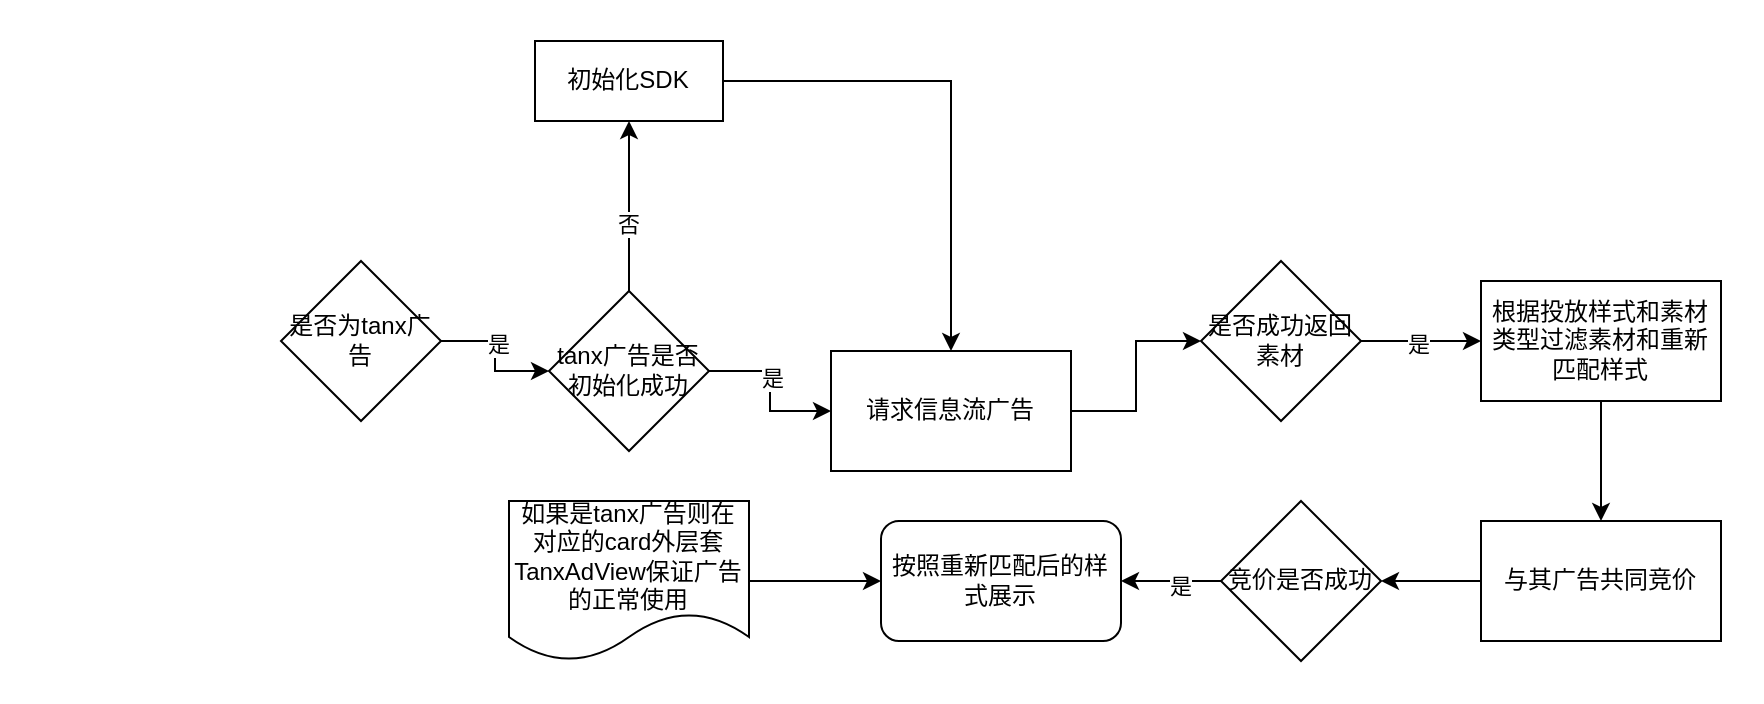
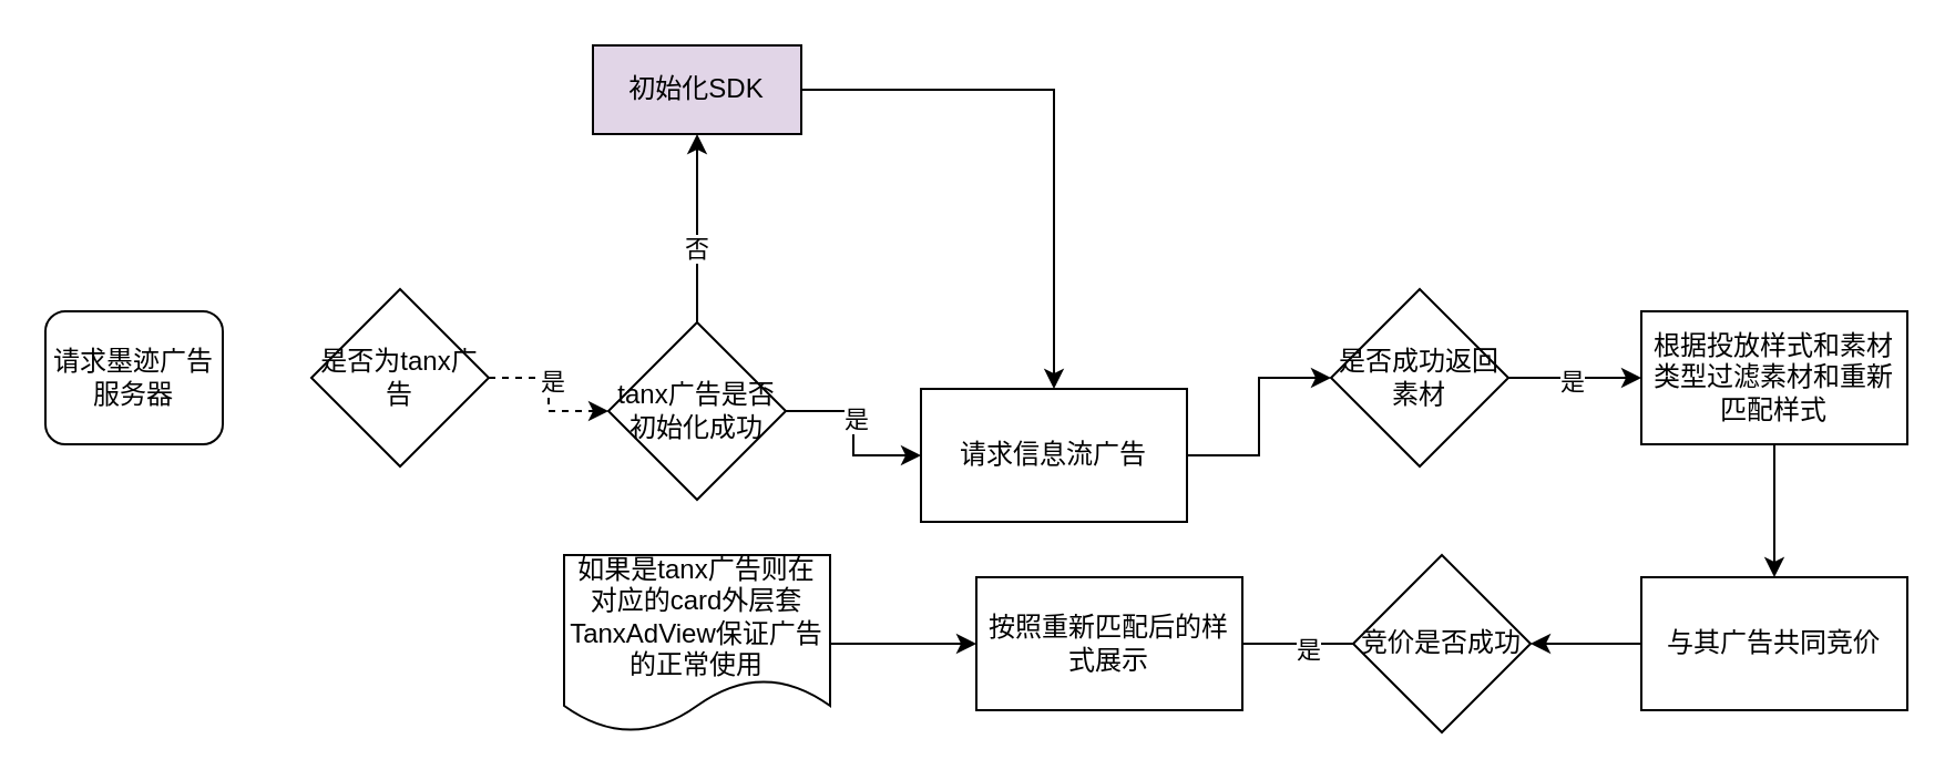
- <mxCell id="12" value="初始化SDK" style="whiteSpace=wrap;html=1;" vertex="1" parent="1"><mxGeometry x="267" y="20" width="94" height="40" as="geometry" /></mxCell>
+ <mxCell id="12" value="初始化SDK" style="whiteSpace=wrap;html=1;fillColor=#e1d5e7;" vertex="1" parent="1"><mxGeometry x="267" y="20" width="94" height="40" as="geometry" /></mxCell>
+ <mxCell id="2" value="请求墨迹广告服务器" style="rounded=1;whiteSpace=wrap;html=1;" vertex="1" parent="1"><mxGeometry x="20" y="140" width="80" height="60" as="geometry" /></mxCell>
- <mxCell id="3" value="" style="edgeStyle=orthogonalEdgeStyle;rounded=0;orthogonalLoop=1;jettySize=auto;html=1;entryX=0;entryY=0.5;entryDx=0;entryDy=0;" edge="1" parent="1" source="5" target="10"><mxGeometry relative="1" as="geometry"><mxPoint x="280" y="170" as="targetPoint" /></mxGeometry></mxCell>
+ <mxCell id="3" value="" style="edgeStyle=orthogonalEdgeStyle;rounded=0;orthogonalLoop=1;jettySize=auto;html=1;entryX=0;entryY=0.5;entryDx=0;entryDy=0;dashed=1;" edge="1" parent="1" source="5" target="10"><mxGeometry relative="1" as="geometry"><mxPoint x="280" y="170" as="targetPoint" /></mxGeometry></mxCell>
- <mxCell id="25" value="按照重新匹配后的样式展示" style="whiteSpace=wrap;html=1;rounded=1;" vertex="1" parent="1"><mxGeometry x="440" y="260" width="120" height="60" as="geometry" /></mxCell>
+ <mxCell id="25" value="按照重新匹配后的样式展示" style="whiteSpace=wrap;html=1;" vertex="1" parent="1"><mxGeometry x="440" y="260" width="120" height="60" as="geometry" /></mxCell>
- <mxCell id="22" value="" style="edgeStyle=orthogonalEdgeStyle;rounded=0;orthogonalLoop=1;jettySize=auto;html=1;" edge="1" parent="1" source="24" target="25"><mxGeometry relative="1" as="geometry" /></mxCell>
+ <mxCell id="22" value="" style="edgeStyle=orthogonalEdgeStyle;rounded=0;orthogonalLoop=1;jettySize=auto;html=1;endArrow=none;" edge="1" parent="1" source="24" target="25"><mxGeometry relative="1" as="geometry" /></mxCell>
